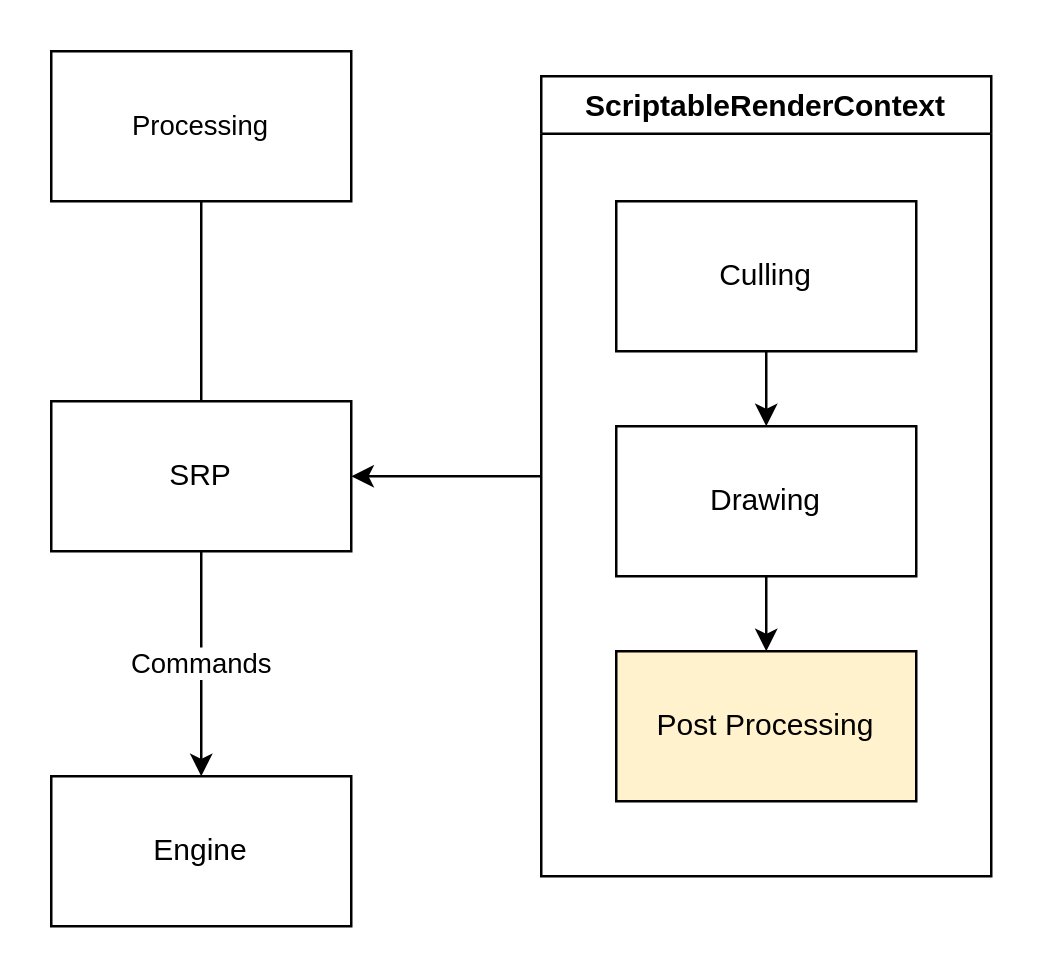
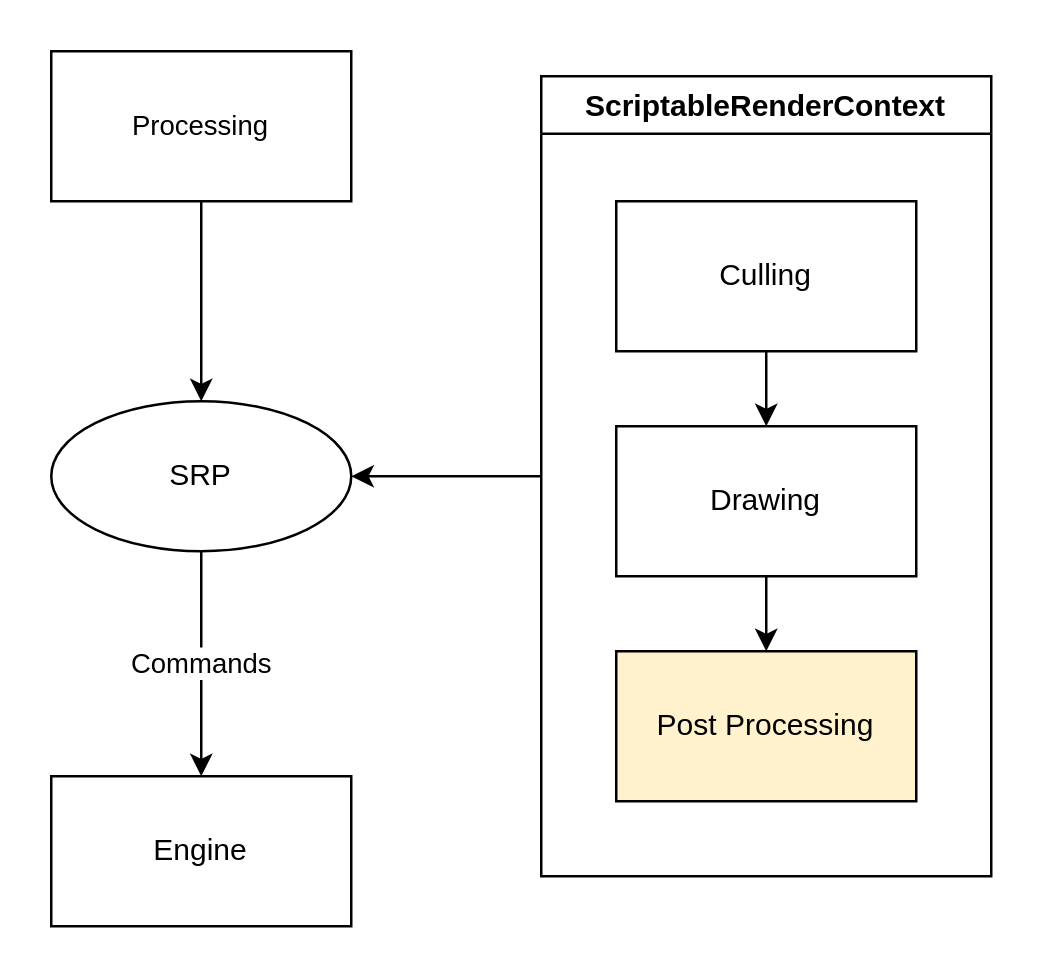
- <mxCell id="4" value="" style="edgeStyle=orthogonalEdgeStyle;rounded=0;orthogonalLoop=1;jettySize=auto;html=1;endArrow=none;" edge="1" parent="1" source="5" target="3"><mxGeometry relative="1" as="geometry" /></mxCell>
+ <mxCell id="4" value="" style="edgeStyle=orthogonalEdgeStyle;rounded=0;orthogonalLoop=1;jettySize=auto;html=1;" edge="1" parent="1" source="5" target="3"><mxGeometry relative="1" as="geometry" /></mxCell>
- <mxCell id="3" value="SRP" style="rounded=0;whiteSpace=wrap;html=1;" vertex="1" parent="1"><mxGeometry x="20" y="160" width="120" height="60" as="geometry" /></mxCell>
+ <mxCell id="3" value="SRP" style="ellipse;whiteSpace=wrap;html=1;" vertex="1" parent="1"><mxGeometry x="20" y="160" width="120" height="60" as="geometry" /></mxCell>
